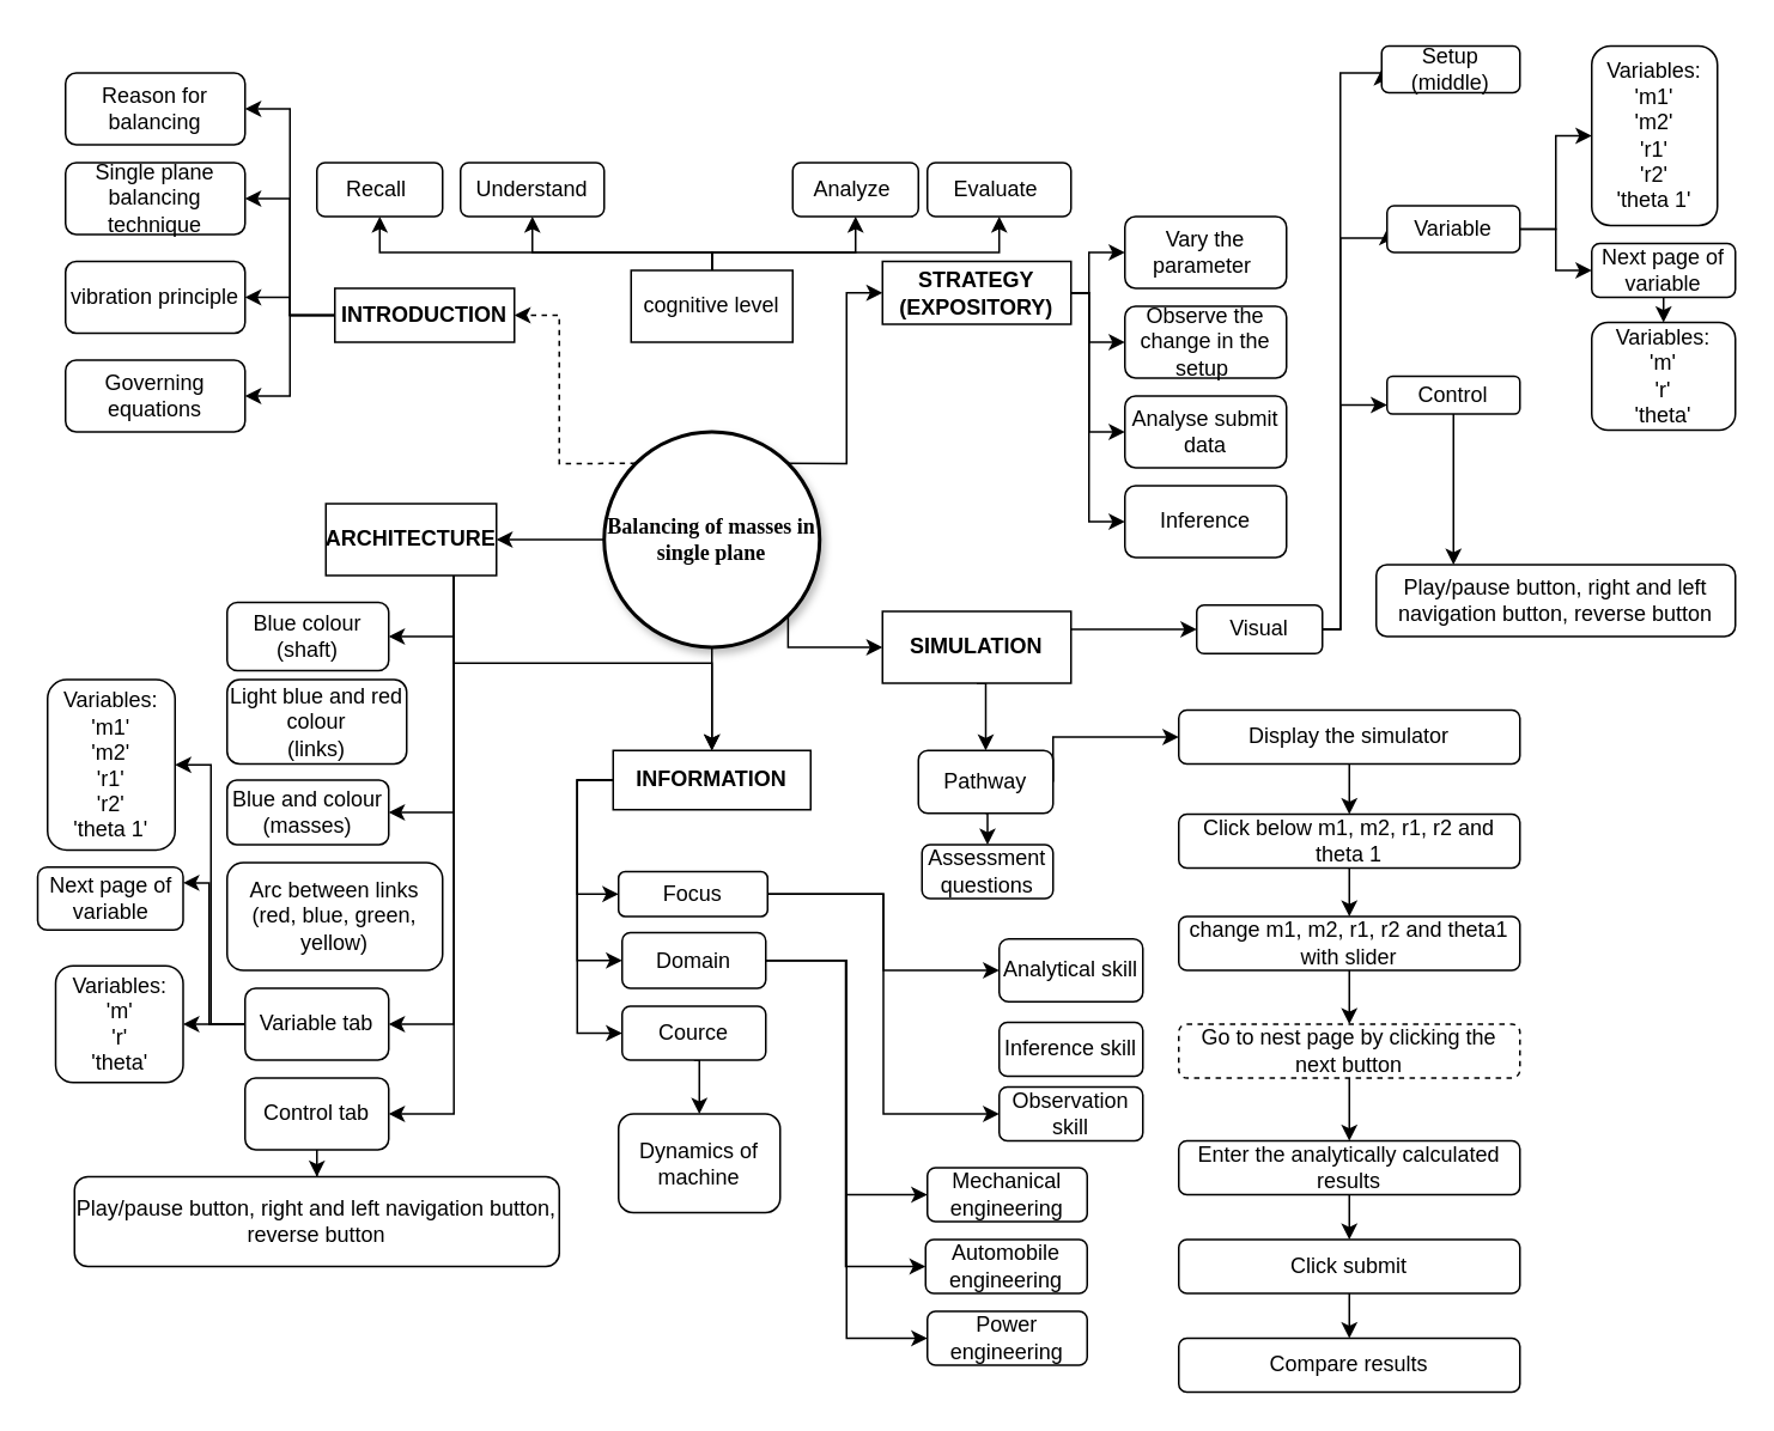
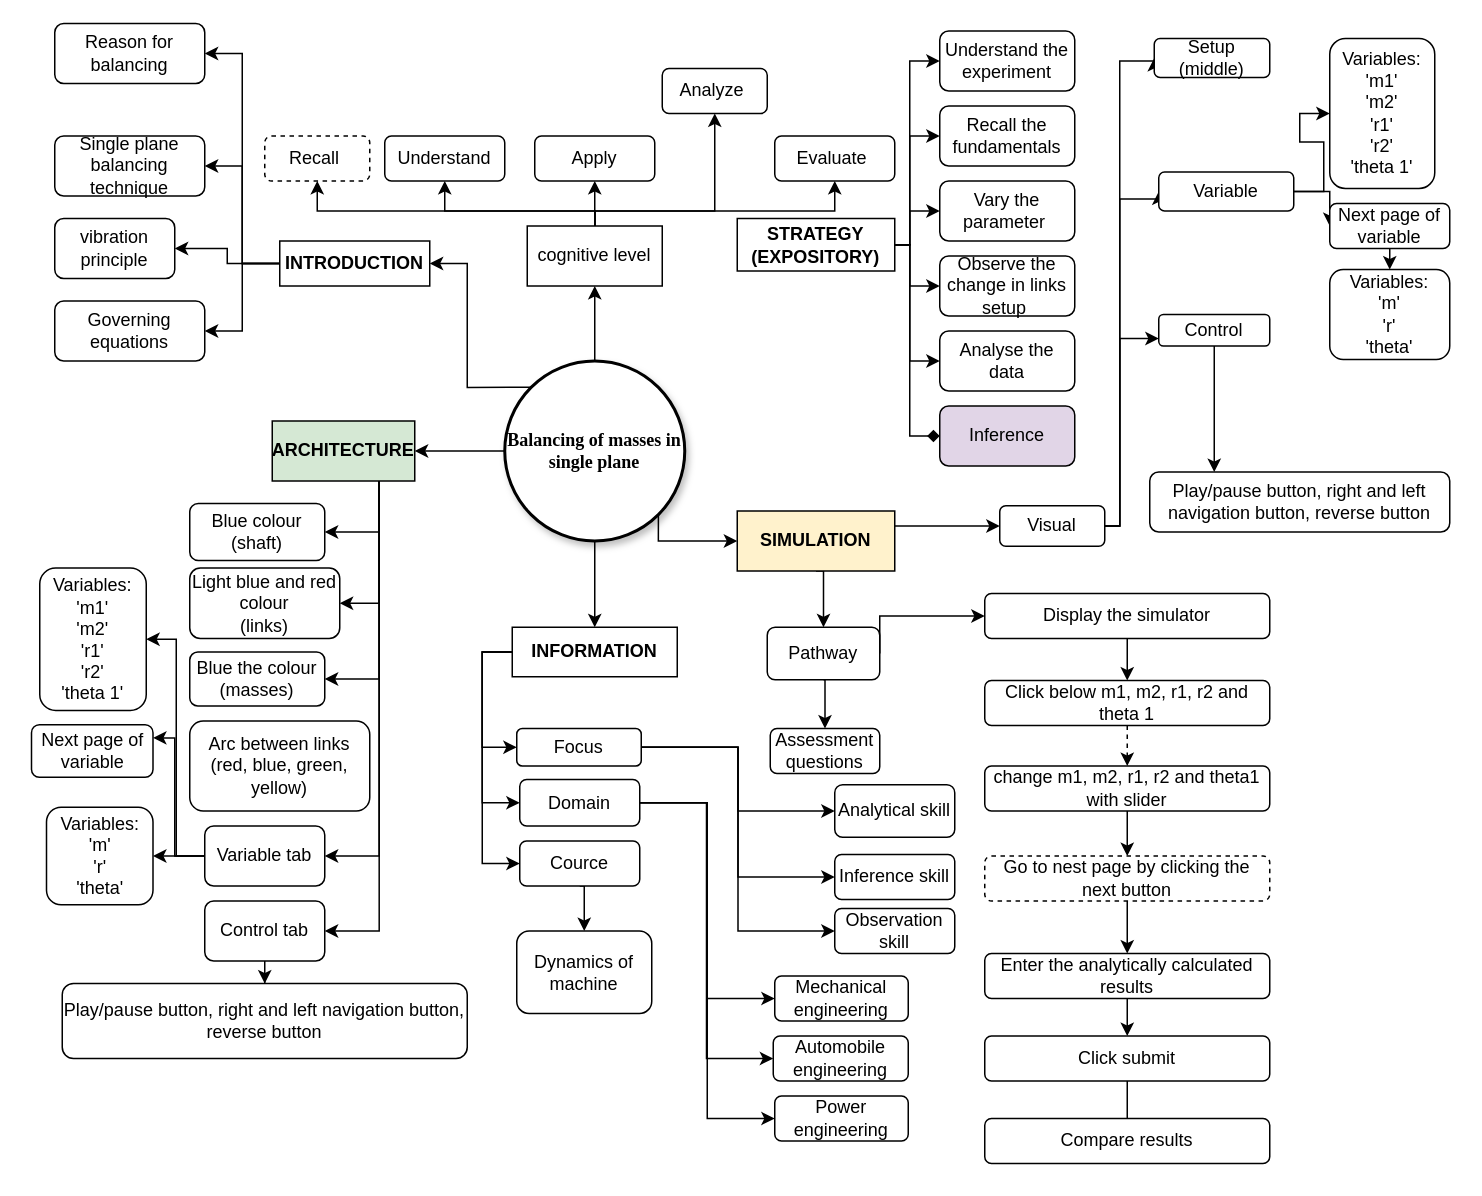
+ <mxCell id="36" value="Understand the experiment" style="rounded=1;whiteSpace=wrap;html=1;" parent="1" vertex="1"><mxGeometry x="626" y="20" width="90" height="40" as="geometry" /></mxCell>
+ <mxCell id="29" style="edgeStyle=orthogonalEdgeStyle;rounded=0;orthogonalLoop=1;jettySize=auto;html=1;exitX=1;exitY=0.5;exitDx=0;exitDy=0;entryX=0;entryY=0.5;entryDx=0;entryDy=0;" parent="1" source="35" target="36" edge="1"><mxGeometry relative="1" as="geometry"><Array as="points"><mxPoint x="606" y="163" /><mxPoint x="606" y="40" /></Array></mxGeometry></mxCell>
- <mxCell id="25" value="Reason for balancing" style="rounded=1;whiteSpace=wrap;html=1;" parent="1" vertex="1"><mxGeometry x="36" y="40" width="100" height="40" as="geometry" /></mxCell>
+ <mxCell id="25" value="Reason for balancing" style="rounded=1;whiteSpace=wrap;html=1;" parent="1" vertex="1"><mxGeometry x="36" y="15" width="100" height="40" as="geometry" /></mxCell>
+ <mxCell id="30" style="edgeStyle=orthogonalEdgeStyle;rounded=0;orthogonalLoop=1;jettySize=auto;html=1;exitX=1;exitY=0.5;exitDx=0;exitDy=0;entryX=0;entryY=0.5;entryDx=0;entryDy=0;" parent="1" source="35" target="37" edge="1"><mxGeometry relative="1" as="geometry"><Array as="points"><mxPoint x="606" y="163" /><mxPoint x="606" y="90" /></Array></mxGeometry></mxCell>
+ <mxCell id="37" value="Recall the fundamentals" style="rounded=1;whiteSpace=wrap;html=1;" parent="1" vertex="1"><mxGeometry x="626" y="70" width="90" height="40" as="geometry" /></mxCell>
- <mxCell id="15" value="Recall&amp;nbsp;" style="rounded=1;whiteSpace=wrap;html=1;" parent="1" vertex="1"><mxGeometry x="176" y="90" width="70" height="30" as="geometry" /></mxCell>
+ <mxCell id="15" value="Recall&amp;nbsp;" style="rounded=1;whiteSpace=wrap;html=1;dashed=1;" parent="1" vertex="1"><mxGeometry x="176" y="90" width="70" height="30" as="geometry" /></mxCell>
+ <mxCell id="17" value="Apply" style="rounded=1;whiteSpace=wrap;html=1;" parent="1" vertex="1"><mxGeometry x="356" y="90" width="80" height="30" as="geometry" /></mxCell>
- <mxCell id="18" value="Analyze&amp;nbsp;" style="rounded=1;whiteSpace=wrap;html=1;" parent="1" vertex="1"><mxGeometry x="441" y="90" width="70" height="30" as="geometry" /></mxCell>
+ <mxCell id="18" value="Analyze&amp;nbsp;" style="rounded=1;whiteSpace=wrap;html=1;" parent="1" vertex="1"><mxGeometry x="441" y="45" width="70" height="30" as="geometry" /></mxCell>
- <mxCell id="69" value="Variable" style="rounded=1;whiteSpace=wrap;html=1;" parent="1" vertex="1"><mxGeometry x="772" y="114" width="74" height="26" as="geometry" /></mxCell>
+ <mxCell id="69" value="Variable" style="rounded=1;whiteSpace=wrap;html=1;" parent="1" vertex="1"><mxGeometry x="772" y="114" width="90" height="26" as="geometry" /></mxCell>
+ <mxCell id="9" style="edgeStyle=orthogonalEdgeStyle;rounded=0;orthogonalLoop=1;jettySize=auto;html=1;exitX=0.5;exitY=0;exitDx=0;exitDy=0;entryX=0.5;entryY=1;entryDx=0;entryDy=0;" parent="1" source="14" target="17" edge="1"><mxGeometry relative="1" as="geometry" /></mxCell>
- <mxCell id="27" value="vibration principle" style="rounded=1;whiteSpace=wrap;html=1;" parent="1" vertex="1"><mxGeometry x="36" y="145" width="100" height="40" as="geometry" /></mxCell>
+ <mxCell id="27" value="vibration principle" style="rounded=1;whiteSpace=wrap;html=1;" parent="1" vertex="1"><mxGeometry x="36" y="145" width="80" height="40" as="geometry" /></mxCell>
- <mxCell id="39" value="Observe the change in the setup&amp;nbsp;" style="rounded=1;whiteSpace=wrap;html=1;" parent="1" vertex="1"><mxGeometry x="626" y="170" width="90" height="40" as="geometry" /></mxCell>
+ <mxCell id="39" value="Observe the change in links setup&amp;nbsp;" style="rounded=1;whiteSpace=wrap;html=1;" parent="1" vertex="1"><mxGeometry x="626" y="170" width="90" height="40" as="geometry" /></mxCell>
+ <mxCell id="2" style="edgeStyle=orthogonalEdgeStyle;rounded=0;orthogonalLoop=1;jettySize=auto;html=1;exitX=0.5;exitY=0;exitDx=0;exitDy=0;entryX=0.5;entryY=1;entryDx=0;entryDy=0;" parent="1" source="8" target="14" edge="1"><mxGeometry relative="1" as="geometry" /></mxCell>
- <mxCell id="4" style="edgeStyle=orthogonalEdgeStyle;rounded=0;orthogonalLoop=1;jettySize=auto;html=1;exitX=1;exitY=0;exitDx=0;exitDy=0;entryX=0;entryY=0.5;entryDx=0;entryDy=0;" parent="1" source="8" target="35" edge="1"><mxGeometry relative="1" as="geometry"><Array as="points"><mxPoint x="471" y="258" /><mxPoint x="471" y="163" /></Array></mxGeometry></mxCell>
- <mxCell id="3" style="edgeStyle=orthogonalEdgeStyle;rounded=0;orthogonalLoop=1;jettySize=auto;html=1;exitX=0;exitY=0;exitDx=0;exitDy=0;entryX=1;entryY=0.5;entryDx=0;entryDy=0;dashed=1;" parent="1" source="8" target="24" edge="1"><mxGeometry relative="1" as="geometry" /></mxCell>
+ <mxCell id="3" style="edgeStyle=orthogonalEdgeStyle;rounded=0;orthogonalLoop=1;jettySize=auto;html=1;exitX=0;exitY=0;exitDx=0;exitDy=0;entryX=1;entryY=0.5;entryDx=0;entryDy=0;" parent="1" source="8" target="24" edge="1"><mxGeometry relative="1" as="geometry" /></mxCell>
- <mxCell id="40" value="Analyse submit data" style="rounded=1;whiteSpace=wrap;html=1;" parent="1" vertex="1"><mxGeometry x="626" y="220" width="90" height="40" as="geometry" /></mxCell>
+ <mxCell id="40" value="Analyse the data" style="rounded=1;whiteSpace=wrap;html=1;" parent="1" vertex="1"><mxGeometry x="626" y="220" width="90" height="40" as="geometry" /></mxCell>
- <mxCell id="34" style="edgeStyle=orthogonalEdgeStyle;rounded=0;orthogonalLoop=1;jettySize=auto;html=1;exitX=1;exitY=0.5;exitDx=0;exitDy=0;entryX=0;entryY=0.5;entryDx=0;entryDy=0;" parent="1" source="35" target="41" edge="1"><mxGeometry relative="1" as="geometry"><Array as="points"><mxPoint x="606" y="163" /><mxPoint x="606" y="290" /></Array></mxGeometry></mxCell>
+ <mxCell id="34" style="edgeStyle=orthogonalEdgeStyle;rounded=0;orthogonalLoop=1;jettySize=auto;html=1;exitX=1;exitY=0.5;exitDx=0;exitDy=0;entryX=0;entryY=0.5;entryDx=0;entryDy=0;endArrow=diamond;" parent="1" source="35" target="41" edge="1"><mxGeometry relative="1" as="geometry"><Array as="points"><mxPoint x="606" y="163" /><mxPoint x="606" y="290" /></Array></mxGeometry></mxCell>
- <mxCell id="41" value="Inference" style="rounded=1;whiteSpace=wrap;html=1;" parent="1" vertex="1"><mxGeometry x="626" y="270" width="90" height="40" as="geometry" /></mxCell>
+ <mxCell id="41" value="Inference" style="rounded=1;whiteSpace=wrap;html=1;fillColor=#e1d5e7;" parent="1" vertex="1"><mxGeometry x="626" y="270" width="90" height="40" as="geometry" /></mxCell>
- <mxCell id="104" value="&lt;b&gt;ARCHITECTURE&lt;/b&gt;" style="rounded=0;whiteSpace=wrap;html=1;" parent="1" vertex="1"><mxGeometry x="181" y="280" width="95" height="40" as="geometry" /></mxCell>
+ <mxCell id="104" value="&lt;b&gt;ARCHITECTURE&lt;/b&gt;" style="rounded=0;whiteSpace=wrap;html=1;fillColor=#d5e8d4;" parent="1" vertex="1"><mxGeometry x="181" y="280" width="95" height="40" as="geometry" /></mxCell>
- <mxCell id="44" value="&lt;b&gt;SIMULATION&lt;/b&gt;" style="rounded=0;whiteSpace=wrap;html=1;" parent="1" vertex="1"><mxGeometry x="491" y="340" width="105" height="40" as="geometry" /></mxCell>
+ <mxCell id="44" value="&lt;b&gt;SIMULATION&lt;/b&gt;" style="rounded=0;whiteSpace=wrap;html=1;fillColor=#fff2cc;" parent="1" vertex="1"><mxGeometry x="491" y="340" width="105" height="40" as="geometry" /></mxCell>
- <mxCell id="100" style="edgeStyle=orthogonalEdgeStyle;rounded=0;orthogonalLoop=1;jettySize=auto;html=1;exitX=0.75;exitY=1;exitDx=0;exitDy=0;" parent="1" source="104" target="81" edge="1"><mxGeometry relative="1" as="geometry" /></mxCell>
+ <mxCell id="100" style="edgeStyle=orthogonalEdgeStyle;rounded=0;orthogonalLoop=1;jettySize=auto;html=1;exitX=0.75;exitY=1;exitDx=0;exitDy=0;entryX=1;entryY=0.5;entryDx=0;entryDy=0;" parent="1" source="104" target="106" edge="1"><mxGeometry relative="1" as="geometry" /></mxCell>
- <mxCell id="107" value="Blue and colour&lt;br&gt;(masses)" style="rounded=1;whiteSpace=wrap;html=1;" parent="1" vertex="1"><mxGeometry x="126" y="434" width="90" height="36" as="geometry" /></mxCell>
+ <mxCell id="107" value="Blue the colour&lt;br&gt;(masses)" style="rounded=1;whiteSpace=wrap;html=1;" parent="1" vertex="1"><mxGeometry x="126" y="434" width="90" height="36" as="geometry" /></mxCell>
- <mxCell id="48" value="Assessment questions" style="rounded=1;whiteSpace=wrap;html=1;" parent="1" vertex="1"><mxGeometry x="513" y="470" width="73" height="30" as="geometry" /></mxCell>
+ <mxCell id="48" value="Assessment questions" style="rounded=1;whiteSpace=wrap;html=1;" parent="1" vertex="1"><mxGeometry x="513" y="485" width="73" height="30" as="geometry" /></mxCell>
- <mxCell id="51" style="edgeStyle=orthogonalEdgeStyle;rounded=0;orthogonalLoop=1;jettySize=auto;html=1;exitX=0.5;exitY=1;exitDx=0;exitDy=0;entryX=0.5;entryY=0;entryDx=0;entryDy=0;" parent="1" source="52" target="54" edge="1"><mxGeometry relative="1" as="geometry" /></mxCell>
+ <mxCell id="51" style="edgeStyle=orthogonalEdgeStyle;rounded=0;orthogonalLoop=1;jettySize=auto;html=1;exitX=0.5;exitY=1;exitDx=0;exitDy=0;entryX=0.5;entryY=0;entryDx=0;entryDy=0;dashed=1;" parent="1" source="52" target="54" edge="1"><mxGeometry relative="1" as="geometry" /></mxCell>
+ <mxCell id="83" style="edgeStyle=orthogonalEdgeStyle;rounded=0;orthogonalLoop=1;jettySize=auto;html=1;exitX=1;exitY=0.5;exitDx=0;exitDy=0;entryX=0;entryY=0.5;entryDx=0;entryDy=0;" parent="1" source="85" target="93" edge="1"><mxGeometry relative="1" as="geometry" /></mxCell>
- <mxCell id="59" style="edgeStyle=orthogonalEdgeStyle;rounded=0;orthogonalLoop=1;jettySize=auto;html=1;exitX=0.5;exitY=1;exitDx=0;exitDy=0;entryX=0.5;entryY=0;entryDx=0;entryDy=0;" parent="1" source="60" target="61" edge="1"><mxGeometry relative="1" as="geometry" /></mxCell>
+ <mxCell id="59" style="edgeStyle=orthogonalEdgeStyle;rounded=0;orthogonalLoop=1;jettySize=auto;html=1;exitX=0.5;exitY=1;exitDx=0;exitDy=0;entryX=0.5;entryY=0;entryDx=0;entryDy=0;endArrow=none;" parent="1" source="60" target="61" edge="1"><mxGeometry relative="1" as="geometry" /></mxCell>
